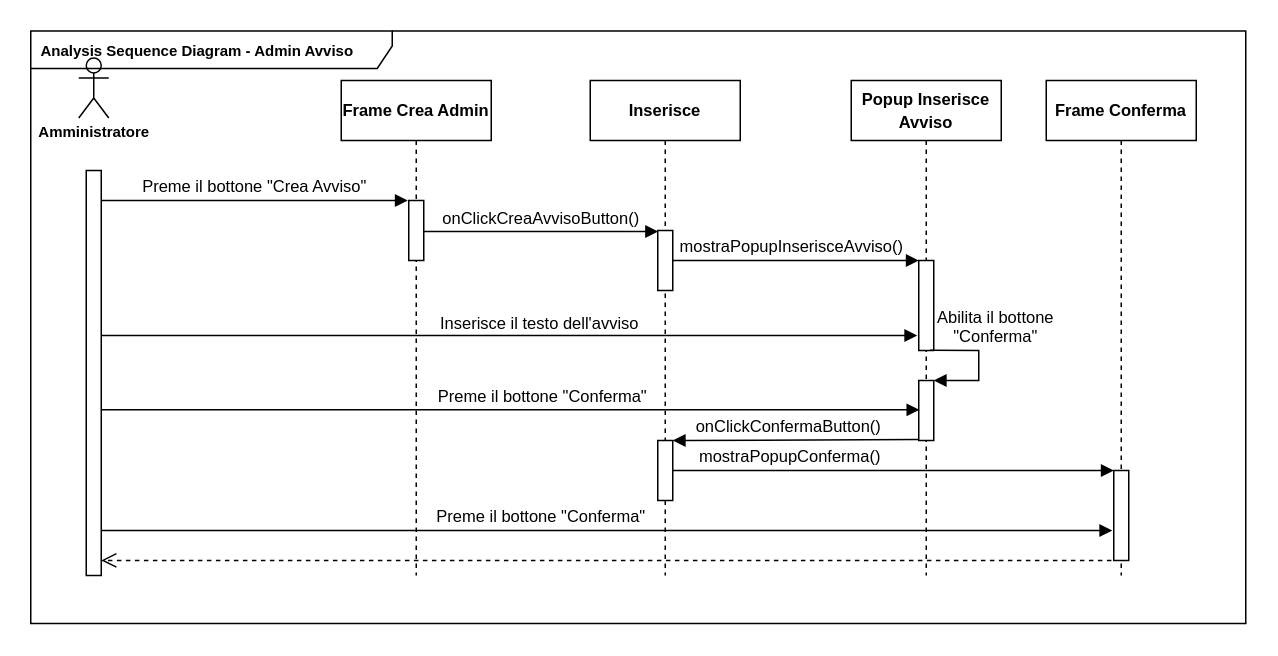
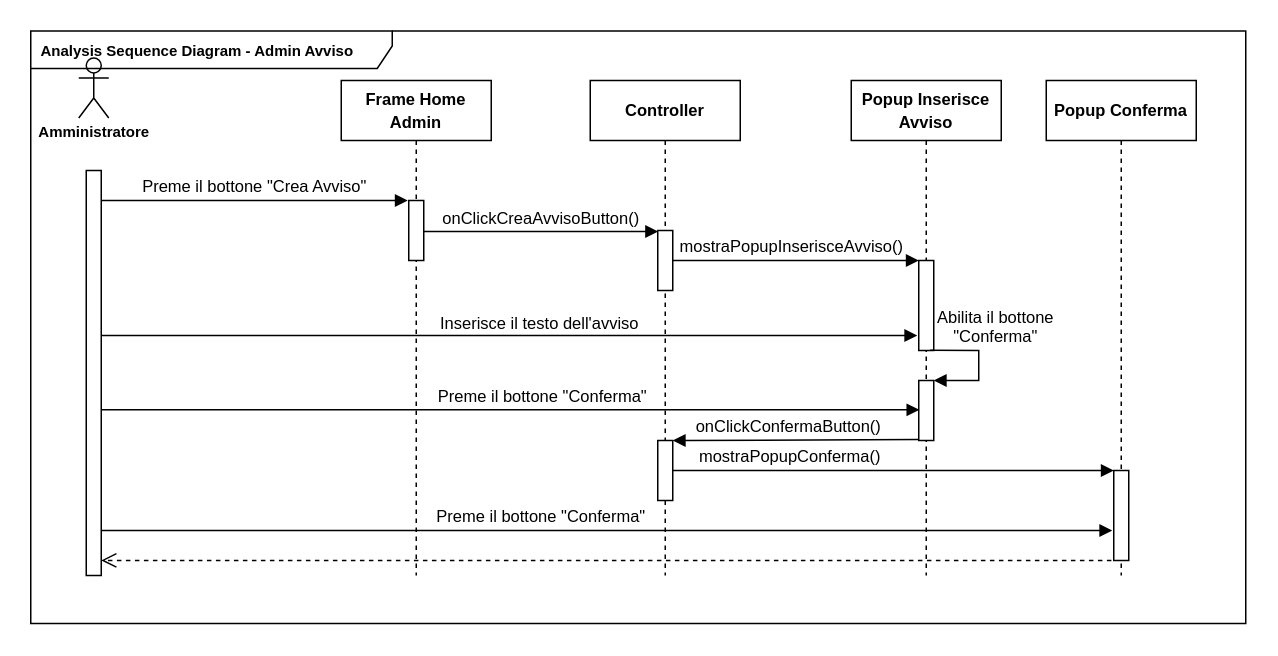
- <mxCell id="11" value="&lt;font style=&quot;font-size: 11px;&quot;&gt;Frame Crea Admin&lt;/font&gt;" style="shape=umlLifeline;perimeter=lifelinePerimeter;whiteSpace=wrap;html=1;container=1;collapsible=0;recursiveResize=0;outlineConnect=0;fontStyle=1" vertex="1" parent="1"><mxGeometry x="227" y="53" width="100" height="330" as="geometry" /></mxCell>
+ <mxCell id="11" value="&lt;font style=&quot;font-size: 11px;&quot;&gt;Frame Home Admin&lt;/font&gt;" style="shape=umlLifeline;perimeter=lifelinePerimeter;whiteSpace=wrap;html=1;container=1;collapsible=0;recursiveResize=0;outlineConnect=0;fontStyle=1" vertex="1" parent="1"><mxGeometry x="227" y="53" width="100" height="330" as="geometry" /></mxCell>
- <mxCell id="8" value="&lt;b&gt;&lt;font style=&quot;font-size: 11px;&quot;&gt;Inserisce&lt;/font&gt;&lt;/b&gt;" style="shape=umlLifeline;perimeter=lifelinePerimeter;whiteSpace=wrap;html=1;container=1;collapsible=0;recursiveResize=0;outlineConnect=0;" vertex="1" parent="1"><mxGeometry x="393" y="53" width="100" height="330" as="geometry" /></mxCell>
+ <mxCell id="8" value="&lt;b&gt;&lt;font style=&quot;font-size: 11px;&quot;&gt;Controller&lt;/font&gt;&lt;/b&gt;" style="shape=umlLifeline;perimeter=lifelinePerimeter;whiteSpace=wrap;html=1;container=1;collapsible=0;recursiveResize=0;outlineConnect=0;" vertex="1" parent="1"><mxGeometry x="393" y="53" width="100" height="330" as="geometry" /></mxCell>
- <mxCell id="18" value="&lt;b&gt;&lt;font style=&quot;font-size: 11px;&quot;&gt;Frame Conferma&lt;/font&gt;&lt;/b&gt;" style="shape=umlLifeline;perimeter=lifelinePerimeter;whiteSpace=wrap;html=1;container=1;collapsible=0;recursiveResize=0;outlineConnect=0;" vertex="1" parent="1"><mxGeometry x="697" y="53" width="100" height="330" as="geometry" /></mxCell>
+ <mxCell id="18" value="&lt;b&gt;&lt;font style=&quot;font-size: 11px;&quot;&gt;Popup Conferma&lt;/font&gt;&lt;/b&gt;" style="shape=umlLifeline;perimeter=lifelinePerimeter;whiteSpace=wrap;html=1;container=1;collapsible=0;recursiveResize=0;outlineConnect=0;" vertex="1" parent="1"><mxGeometry x="697" y="53" width="100" height="330" as="geometry" /></mxCell>
